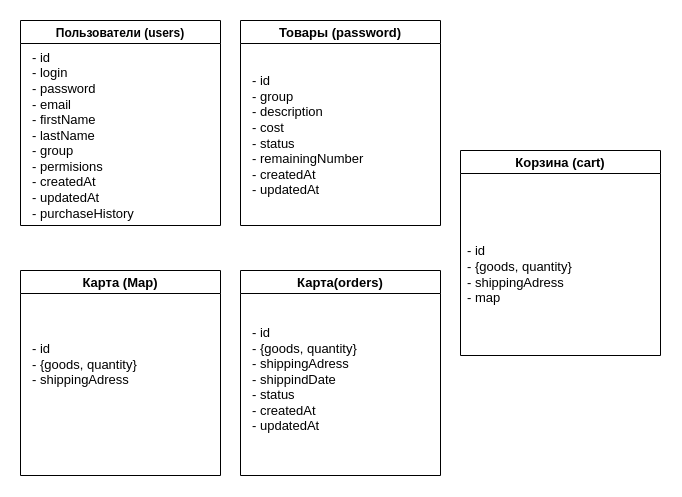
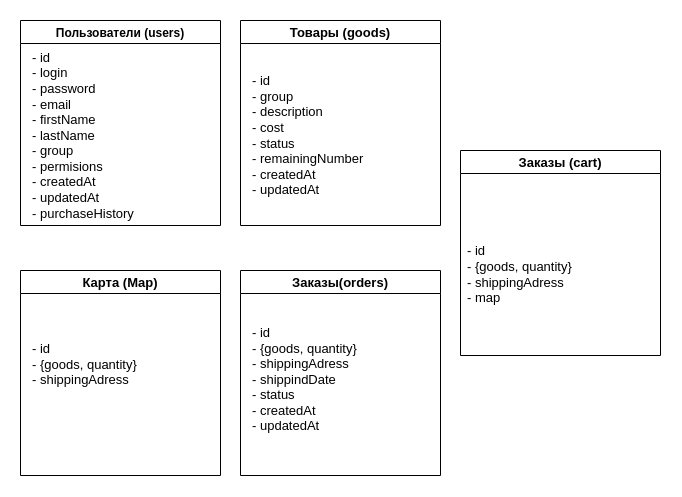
- <mxCell id="4" value="Товары (password)" style="swimlane;fontSize=13;" vertex="1" parent="1"><mxGeometry x="240" y="20" width="200" height="205" as="geometry" /></mxCell>
+ <mxCell id="4" value="Товары (goods)" style="swimlane;fontSize=13;" vertex="1" parent="1"><mxGeometry x="240" y="20" width="200" height="205" as="geometry" /></mxCell>
- <mxCell id="8" value="Корзина (cart)" style="swimlane;fontSize=13;" vertex="1" parent="1"><mxGeometry x="460" y="150" width="200" height="205" as="geometry" /></mxCell>
+ <mxCell id="8" value="Заказы (cart)" style="swimlane;fontSize=13;" vertex="1" parent="1"><mxGeometry x="460" y="150" width="200" height="205" as="geometry" /></mxCell>
- <mxCell id="6" value="Карта(orders)" style="swimlane;fontSize=13;" vertex="1" parent="1"><mxGeometry x="240" y="270" width="200" height="205" as="geometry" /></mxCell>
+ <mxCell id="6" value="Заказы(orders)" style="swimlane;fontSize=13;" vertex="1" parent="1"><mxGeometry x="240" y="270" width="200" height="205" as="geometry" /></mxCell>
